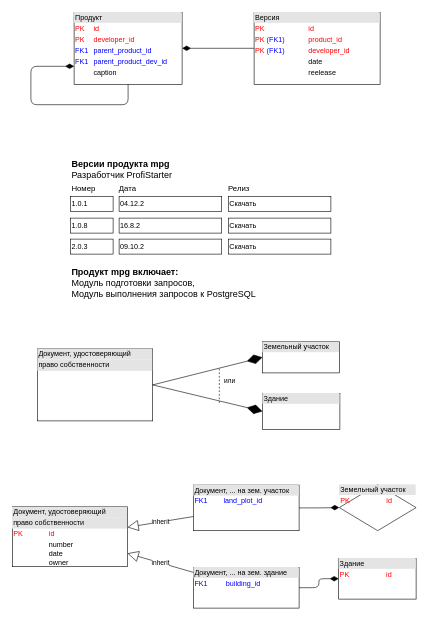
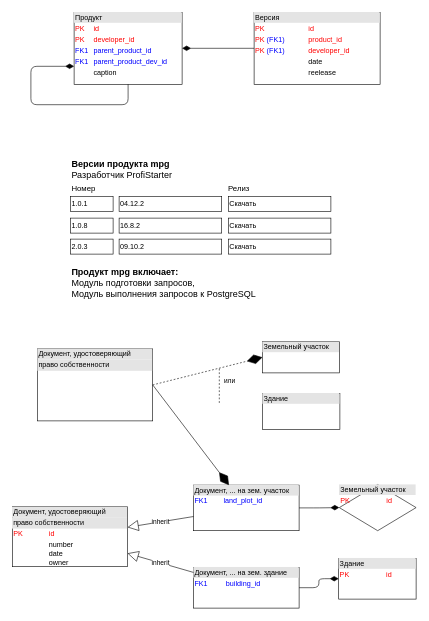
- <mxCell id="10" value="Дата" style="text;html=1;strokeColor=none;fillColor=none;align=left;verticalAlign=middle;whiteSpace=wrap;rounded=0;fontSize=13;fontStyle=0" vertex="1" parent="1"><mxGeometry x="196" y="303" width="75" height="20" as="geometry" /></mxCell>
- <mxCell id="36" value="" style="endArrow=diamondThin;endFill=1;endSize=24;html=1;exitX=1;exitY=0.5;exitDx=0;exitDy=0;entryX=0;entryY=0.5;entryDx=0;entryDy=0;" edge="1" parent="1" source="33" target="34"><mxGeometry width="160" relative="1" as="geometry"><mxPoint x="177" y="764" as="sourcePoint" /><mxPoint x="337" y="764" as="targetPoint" /></mxGeometry></mxCell>
+ <mxCell id="36" value="" style="endArrow=diamondThin;endFill=1;endSize=24;html=1;exitX=1;exitY=0.5;exitDx=0;exitDy=0;entryX=0;entryY=0.5;entryDx=0;entryDy=0;dashed=1;" edge="1" parent="1" source="33" target="34"><mxGeometry width="160" relative="1" as="geometry"><mxPoint x="177" y="764" as="sourcePoint" /><mxPoint x="337" y="764" as="targetPoint" /></mxGeometry></mxCell>
- <mxCell id="37" value="" style="endArrow=diamondThin;endFill=1;endSize=24;html=1;exitX=1;exitY=0.5;exitDx=0;exitDy=0;entryX=0;entryY=0.5;entryDx=0;entryDy=0;" edge="1" parent="1" source="33" target="35"><mxGeometry width="160" relative="1" as="geometry"><mxPoint x="264" y="651" as="sourcePoint" /><mxPoint x="447" y="616.919" as="targetPoint" /></mxGeometry></mxCell>
+ <mxCell id="37" value="" style="endArrow=diamondThin;endFill=1;endSize=24;html=1;exitX=1;exitY=0.5;exitDx=0;exitDy=0;" edge="1" parent="1" source="33" target="23"><mxGeometry width="160" relative="1" as="geometry"><mxPoint x="264" y="651" as="sourcePoint" /><mxPoint x="447" y="616.919" as="targetPoint" /></mxGeometry></mxCell>
